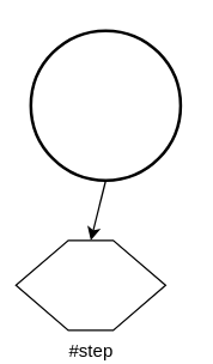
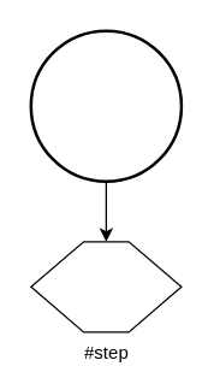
- <mxCell id="4" value="#step" style="verticalLabelPosition=bottom;verticalAlign=top;html=1;shape=hexagon;perimeter=hexagonPerimeter2;arcSize=6;size=0.35;" vertex="1" parent="1"><mxGeometry x="10" y="160" width="100" height="60" as="geometry" /></mxCell>
+ <mxCell id="4" value="#step" style="verticalLabelPosition=bottom;verticalAlign=top;html=1;shape=hexagon;perimeter=hexagonPerimeter2;arcSize=6;size=0.35;" vertex="1" parent="1"><mxGeometry x="20" y="160" width="100" height="60" as="geometry" /></mxCell>
